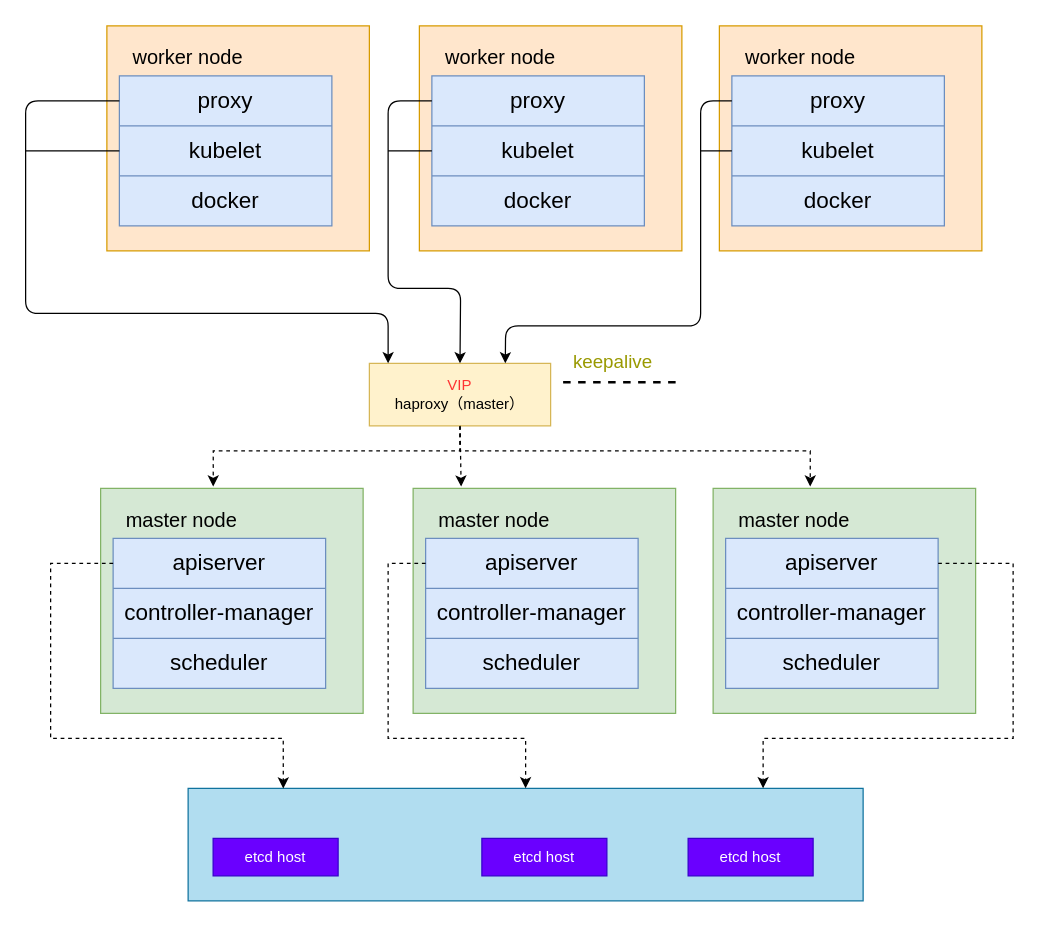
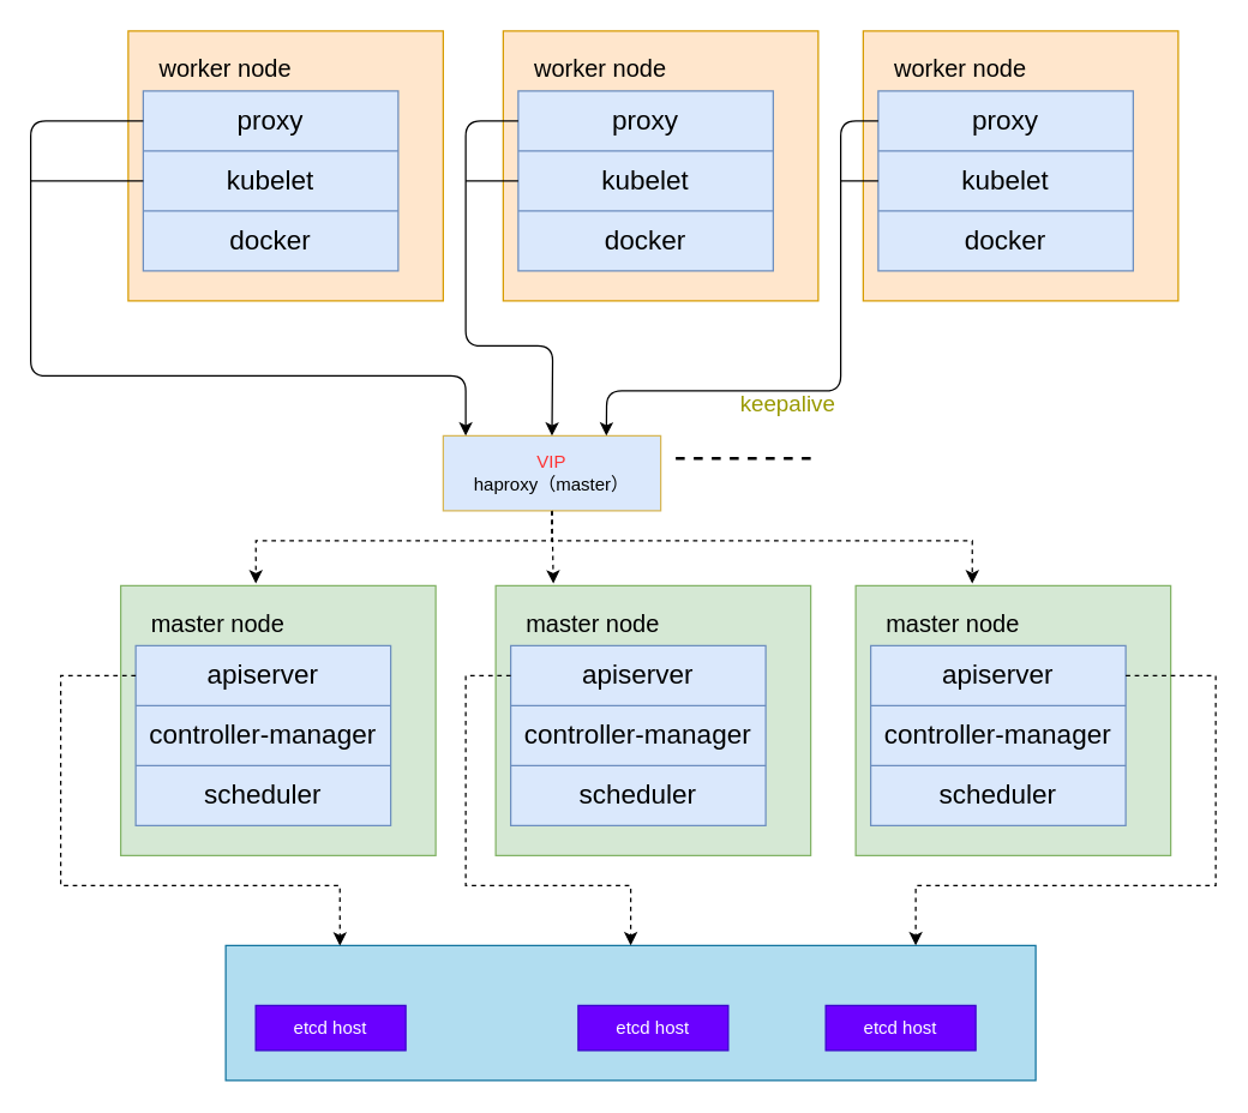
- <mxCell id="64" value="&lt;font color=&quot;#999900&quot; style=&quot;font-size: 15px&quot;&gt;keepalive&lt;/font&gt;" style="text;html=1;strokeColor=none;fillColor=none;align=center;verticalAlign=middle;whiteSpace=wrap;rounded=0;dashed=1;" vertex="1" parent="1"><mxGeometry x="460" y="275" width="60" height="25" as="geometry" /></mxCell>
+ <mxCell id="64" value="&lt;font color=&quot;#999900&quot; style=&quot;font-size: 15px&quot;&gt;keepalive&lt;/font&gt;" style="text;html=1;strokeColor=none;fillColor=none;align=center;verticalAlign=middle;whiteSpace=wrap;rounded=0;dashed=1;" vertex="1" parent="1"><mxGeometry x="495" y="255" width="60" height="25" as="geometry" /></mxCell>
- <mxCell id="62" value="&lt;span style=&quot;color: rgb(255 , 51 , 51)&quot;&gt;VIP&lt;br&gt;&lt;/span&gt;haproxy（master）" style="rounded=0;whiteSpace=wrap;html=1;fillColor=#fff2cc;strokeColor=#d6b656;" vertex="1" parent="1"><mxGeometry x="295" y="290" width="145" height="50" as="geometry" /></mxCell>
+ <mxCell id="62" value="&lt;span style=&quot;color: rgb(255 , 51 , 51)&quot;&gt;VIP&lt;br&gt;&lt;/span&gt;haproxy（master）" style="rounded=0;whiteSpace=wrap;html=1;fillColor=#dae8fc;strokeColor=#d6b656;" vertex="1" parent="1"><mxGeometry x="295" y="290" width="145" height="50" as="geometry" /></mxCell>
